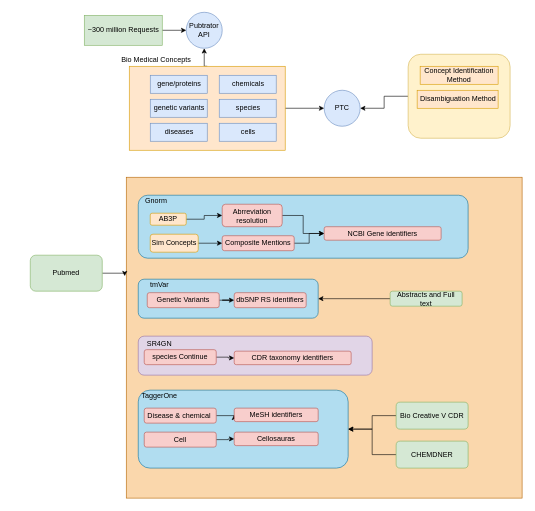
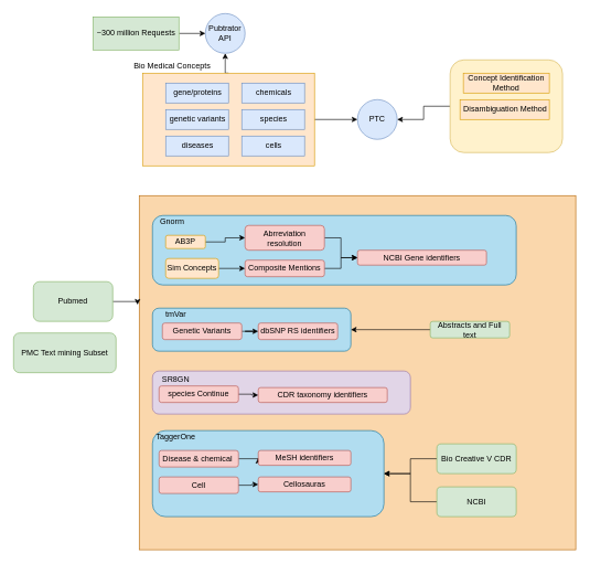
- <mxCell id="33" value="Abrreviation resolution" style="rounded=1;whiteSpace=wrap;html=1;fillColor=#f8cecc;strokeColor=#b85450;" vertex="1" parent="1"><mxGeometry x="370" y="340" width="100" height="37.5" as="geometry" /></mxCell>
+ <mxCell id="33" value="Abrreviation resolution" style="rounded=1;whiteSpace=wrap;html=1;fillColor=#f8cecc;strokeColor=#b85450;" vertex="1" parent="1"><mxGeometry x="370" y="340" width="120" height="37.5" as="geometry" /></mxCell>
+ <mxCell id="10" value="PMC Text mining Subset" style="rounded=1;whiteSpace=wrap;html=1;fillColor=#d5e8d4;strokeColor=#82b366;" vertex="1" parent="1"><mxGeometry x="20" y="502.5" width="155" height="60" as="geometry" /></mxCell>
- <mxCell id="41" value="SR4GN" style="text;html=1;strokeColor=none;fillColor=none;align=center;verticalAlign=middle;whiteSpace=wrap;rounded=0;" vertex="1" parent="1"><mxGeometry x="232.5" y="562.5" width="65" height="20" as="geometry" /></mxCell>
+ <mxCell id="41" value="SR8GN" style="text;html=1;strokeColor=none;fillColor=none;align=center;verticalAlign=middle;whiteSpace=wrap;rounded=0;" vertex="1" parent="1"><mxGeometry x="232.5" y="562.5" width="65" height="20" as="geometry" /></mxCell>
- <mxCell id="60" value="CHEMDNER" style="rounded=1;whiteSpace=wrap;html=1;fillColor=#d5e8d4;strokeColor=#82b366;" vertex="1" parent="1"><mxGeometry x="660" y="735" width="120" height="45" as="geometry" /></mxCell>
+ <mxCell id="60" value="NCBI" style="rounded=1;whiteSpace=wrap;html=1;fillColor=#d5e8d4;strokeColor=#82b366;" vertex="1" parent="1"><mxGeometry x="660" y="735" width="120" height="45" as="geometry" /></mxCell>
